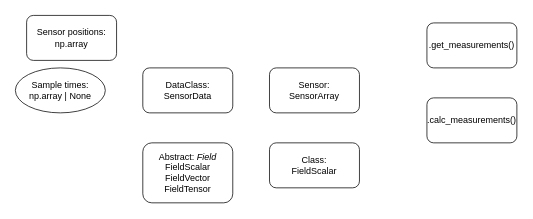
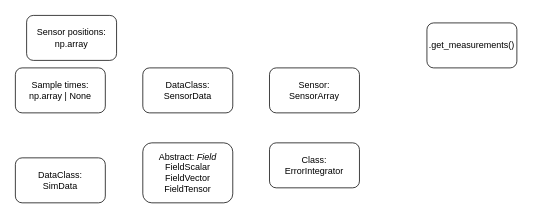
- <mxCell id="3" value="Sample times:&lt;div&gt;np.array | None&lt;/div&gt;" style="ellipse;whiteSpace=wrap;html=1;" vertex="1" parent="1"><mxGeometry x="20" y="90" width="120" height="60" as="geometry" /></mxCell>
+ <mxCell id="3" value="Sample times:&lt;div&gt;np.array | None&lt;/div&gt;" style="rounded=1;whiteSpace=wrap;html=1;" vertex="1" parent="1"><mxGeometry x="20" y="90" width="120" height="60" as="geometry" /></mxCell>
- <mxCell id="8" value=".calc_measurements()" style="rounded=1;whiteSpace=wrap;html=1;" vertex="1" parent="1"><mxGeometry x="569" y="130" width="120" height="60" as="geometry" /></mxCell>
- <mxCell id="6" value="Class:&lt;div&gt;FieldScalar&lt;/div&gt;" style="rounded=1;whiteSpace=wrap;html=1;" vertex="1" parent="1"><mxGeometry x="359" y="190" width="120" height="60" as="geometry" /></mxCell>
+ <mxCell id="6" value="Class:&lt;div&gt;ErrorIntegrator&lt;/div&gt;" style="rounded=1;whiteSpace=wrap;html=1;" vertex="1" parent="1"><mxGeometry x="359" y="190" width="120" height="60" as="geometry" /></mxCell>
+ <mxCell id="10" value="&lt;div&gt;DataClass:&lt;/div&gt;SimData" style="rounded=1;whiteSpace=wrap;html=1;" vertex="1" parent="1"><mxGeometry x="20" y="210" width="120" height="60" as="geometry" /></mxCell>
